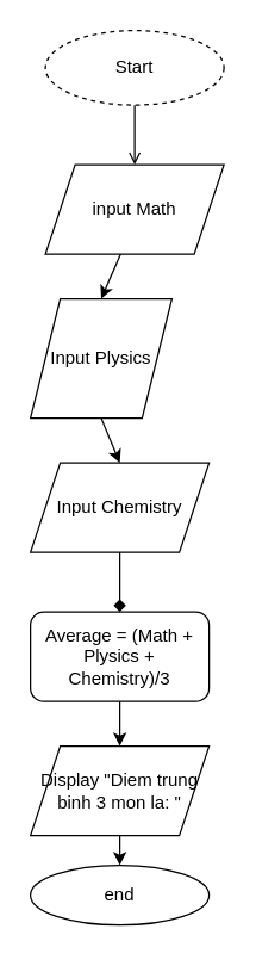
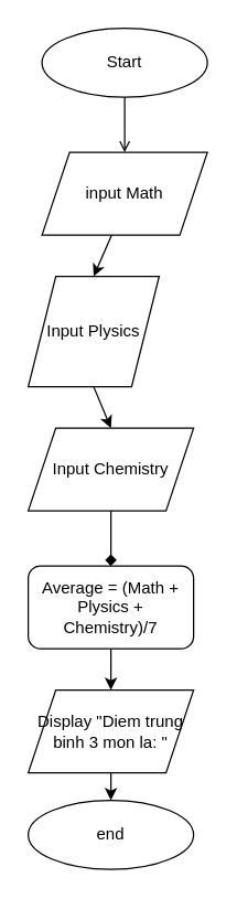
- <mxCell id="4" value="Start" style="ellipse;whiteSpace=wrap;html=1;dashed=1;" parent="1" vertex="1"><mxGeometry x="30" y="20" width="120" height="50" as="geometry" /></mxCell>
+ <mxCell id="4" value="Start" style="ellipse;whiteSpace=wrap;html=1;" parent="1" vertex="1"><mxGeometry x="30" y="20" width="120" height="50" as="geometry" /></mxCell>
- <mxCell id="11" value="Average = (Math + Plysics + Chemistry)/3" style="rounded=1;whiteSpace=wrap;html=1;" parent="1" vertex="1"><mxGeometry x="20" y="410" width="120" height="60" as="geometry" /></mxCell>
+ <mxCell id="11" value="Average = (Math + Plysics + Chemistry)/7" style="rounded=1;whiteSpace=wrap;html=1;" parent="1" vertex="1"><mxGeometry x="20" y="410" width="120" height="60" as="geometry" /></mxCell>
- <mxCell id="5" value="end" style="ellipse;whiteSpace=wrap;html=1;" parent="1" vertex="1"><mxGeometry x="20" y="580" width="120" height="40" as="geometry" /></mxCell>
+ <mxCell id="5" value="end" style="ellipse;whiteSpace=wrap;html=1;" parent="1" vertex="1"><mxGeometry x="20" y="580" width="120" height="50" as="geometry" /></mxCell>
